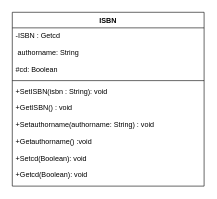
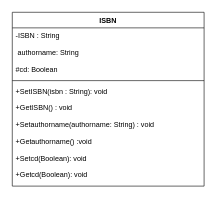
- <mxCell id="3" value="-ISBN : Getcd&#10;&#10; authorname: String&#10;&#10;#cd: Boolean" style="text;strokeColor=none;fillColor=none;align=left;verticalAlign=top;spacingLeft=4;spacingRight=4;overflow=hidden;rotatable=0;points=[[0,0.5],[1,0.5]];portConstraint=eastwest;" vertex="1" parent="2"><mxGeometry y="26" width="320" height="84" as="geometry" /></mxCell>
+ <mxCell id="3" value="-ISBN : String&#10;&#10; authorname: String&#10;&#10;#cd: Boolean" style="text;strokeColor=none;fillColor=none;align=left;verticalAlign=top;spacingLeft=4;spacingRight=4;overflow=hidden;rotatable=0;points=[[0,0.5],[1,0.5]];portConstraint=eastwest;" vertex="1" parent="2"><mxGeometry y="26" width="320" height="84" as="geometry" /></mxCell>
